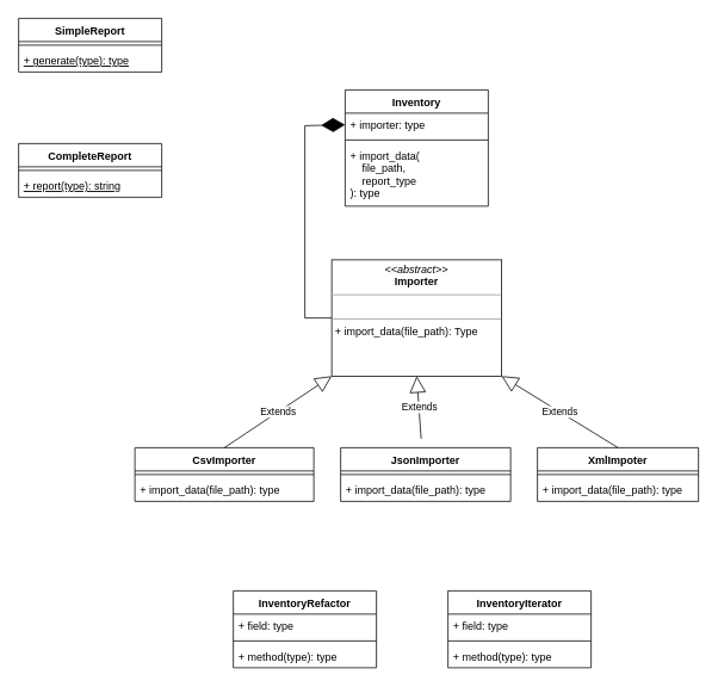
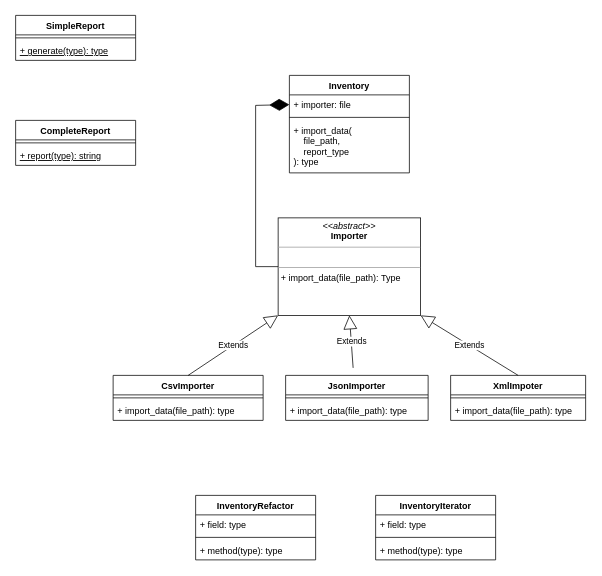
- <mxCell id="9" value="+ importer: type" style="text;strokeColor=none;fillColor=none;align=left;verticalAlign=top;spacingLeft=4;spacingRight=4;overflow=hidden;rotatable=0;points=[[0,0.5],[1,0.5]];portConstraint=eastwest;" vertex="1" parent="8"><mxGeometry y="26" width="160" height="26" as="geometry" /></mxCell>
+ <mxCell id="9" value="+ importer: file" style="text;strokeColor=none;fillColor=none;align=left;verticalAlign=top;spacingLeft=4;spacingRight=4;overflow=hidden;rotatable=0;points=[[0,0.5],[1,0.5]];portConstraint=eastwest;" vertex="1" parent="8"><mxGeometry y="26" width="160" height="26" as="geometry" /></mxCell>
